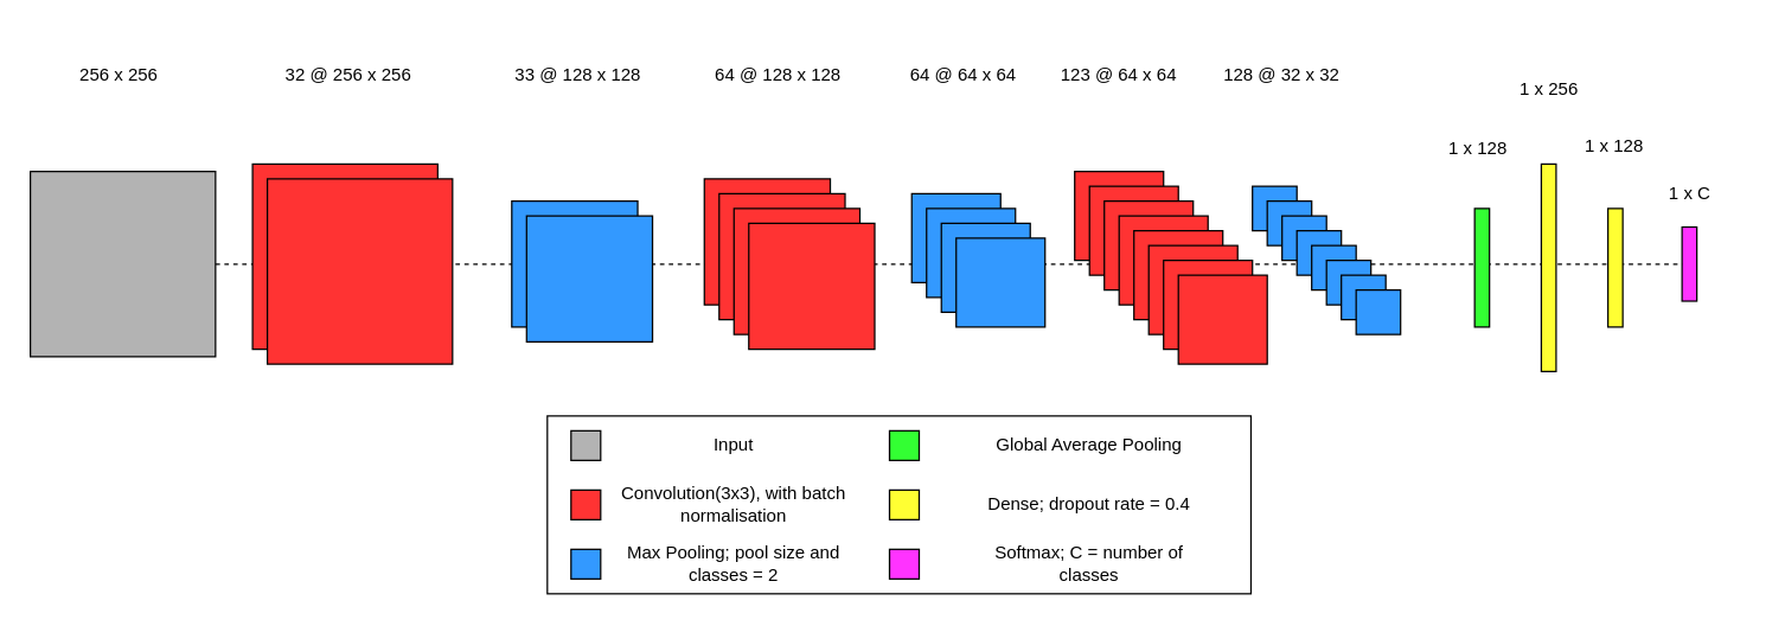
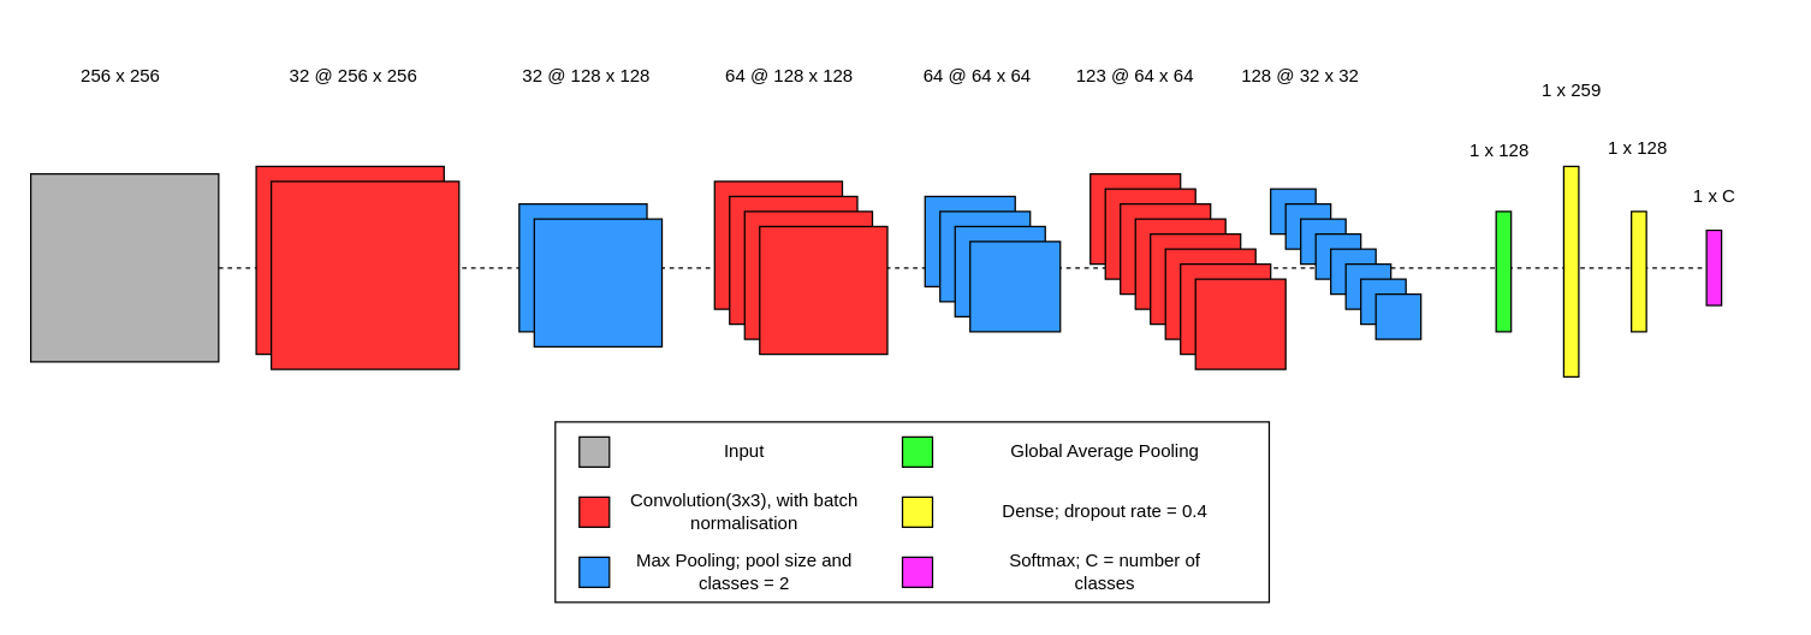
- <mxCell id="55" value="33 @ 128 x 128" style="rounded=0;whiteSpace=wrap;html=1;strokeColor=#FFFFFF;fillColor=#FFFFFF;" vertex="1" parent="1"><mxGeometry x="330" y="20" width="120" height="60" as="geometry" /></mxCell>
+ <mxCell id="55" value="32 @ 128 x 128" style="rounded=0;whiteSpace=wrap;html=1;strokeColor=#FFFFFF;fillColor=#FFFFFF;" vertex="1" parent="1"><mxGeometry x="330" y="20" width="120" height="60" as="geometry" /></mxCell>
- <mxCell id="5" value="1 x 256" style="rounded=0;whiteSpace=wrap;html=1;strokeColor=#FFFFFF;fillColor=#FFFFFF;" vertex="1" parent="1"><mxGeometry x="1002.5" y="30" width="85" height="60" as="geometry" /></mxCell>
+ <mxCell id="5" value="1 x 259" style="rounded=0;whiteSpace=wrap;html=1;strokeColor=#FFFFFF;fillColor=#FFFFFF;" vertex="1" parent="1"><mxGeometry x="1002.5" y="30" width="85" height="60" as="geometry" /></mxCell>
